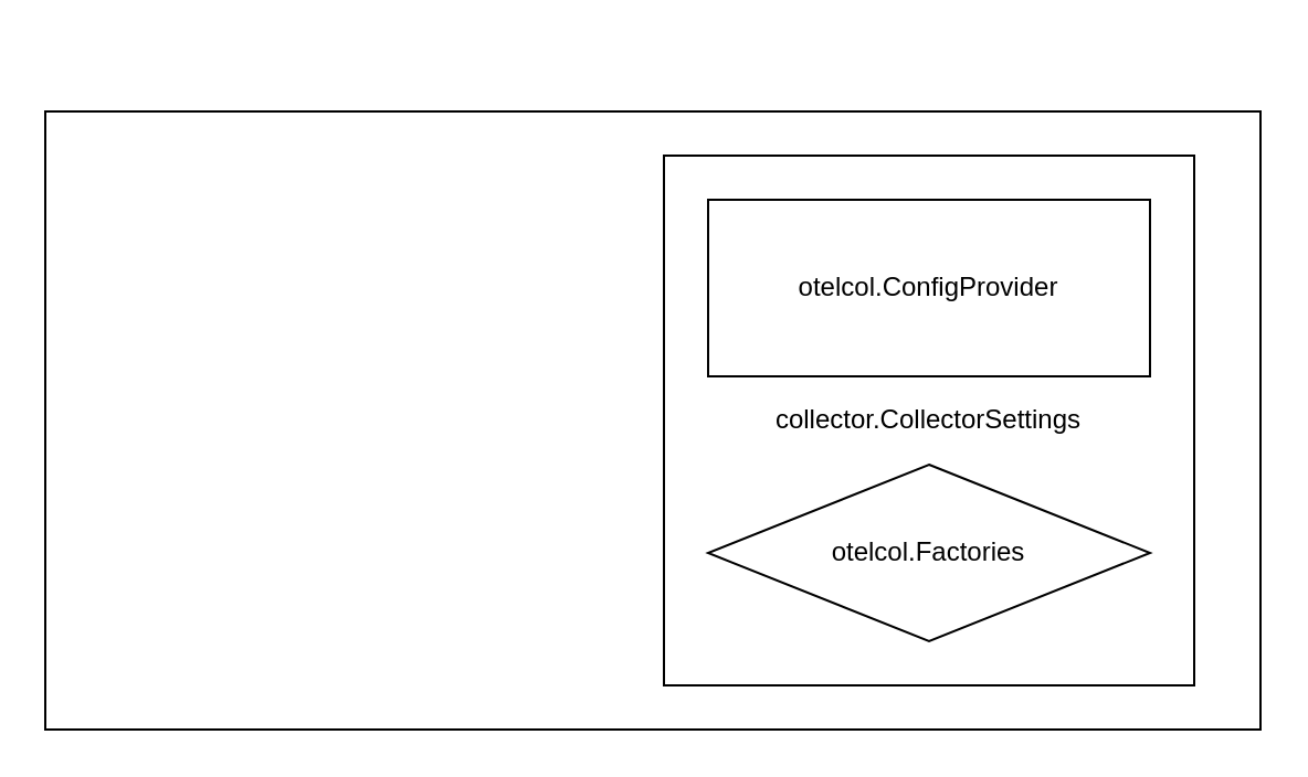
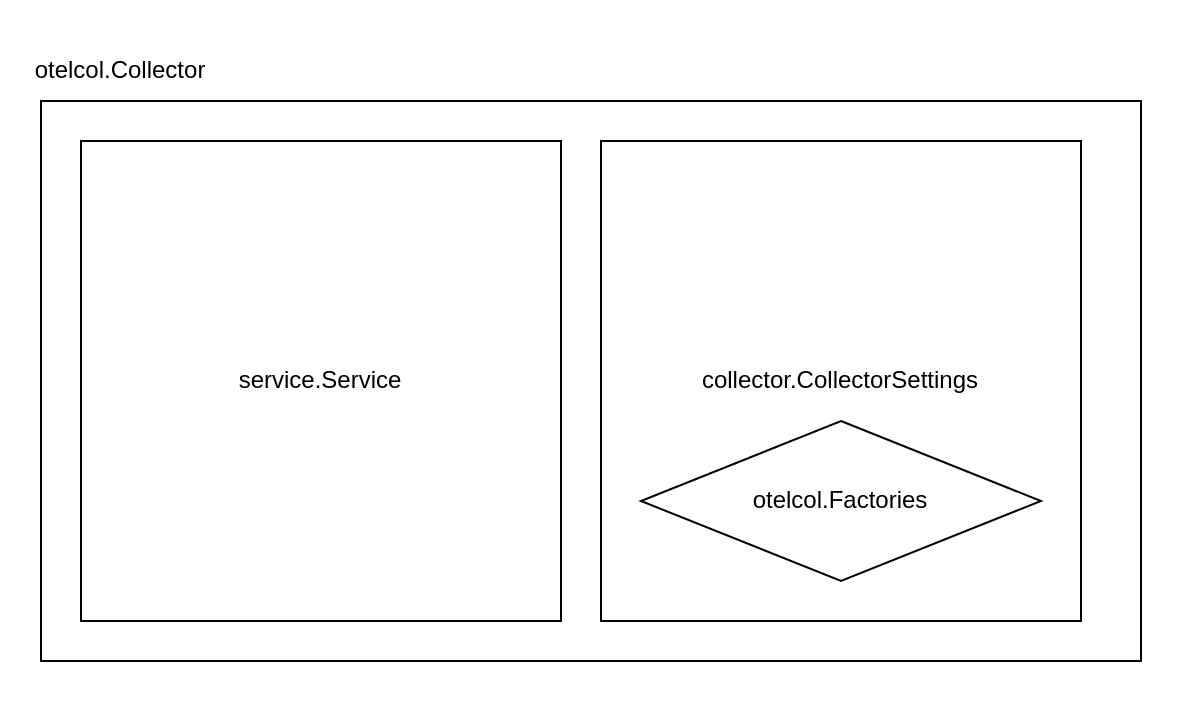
+ <mxCell id="7" value="otelcol.Collector" style="text;html=1;strokeColor=none;fillColor=none;align=center;verticalAlign=middle;whiteSpace=wrap;rounded=0;" vertex="1" parent="1"><mxGeometry x="30" y="20" width="60" height="30" as="geometry" /></mxCell>
- <mxCell id="3" value="otelcol.ConfigProvider" style="rounded=0;whiteSpace=wrap;html=1;fillColor=default;" parent="1" vertex="1"><mxGeometry x="320" y="90" width="200" height="80" as="geometry" /></mxCell>
+ <mxCell id="4" value="service.Service" style="rounded=0;whiteSpace=wrap;html=1;fillColor=default;" parent="1" vertex="1"><mxGeometry x="40" y="70" width="240" height="240" as="geometry" /></mxCell>
